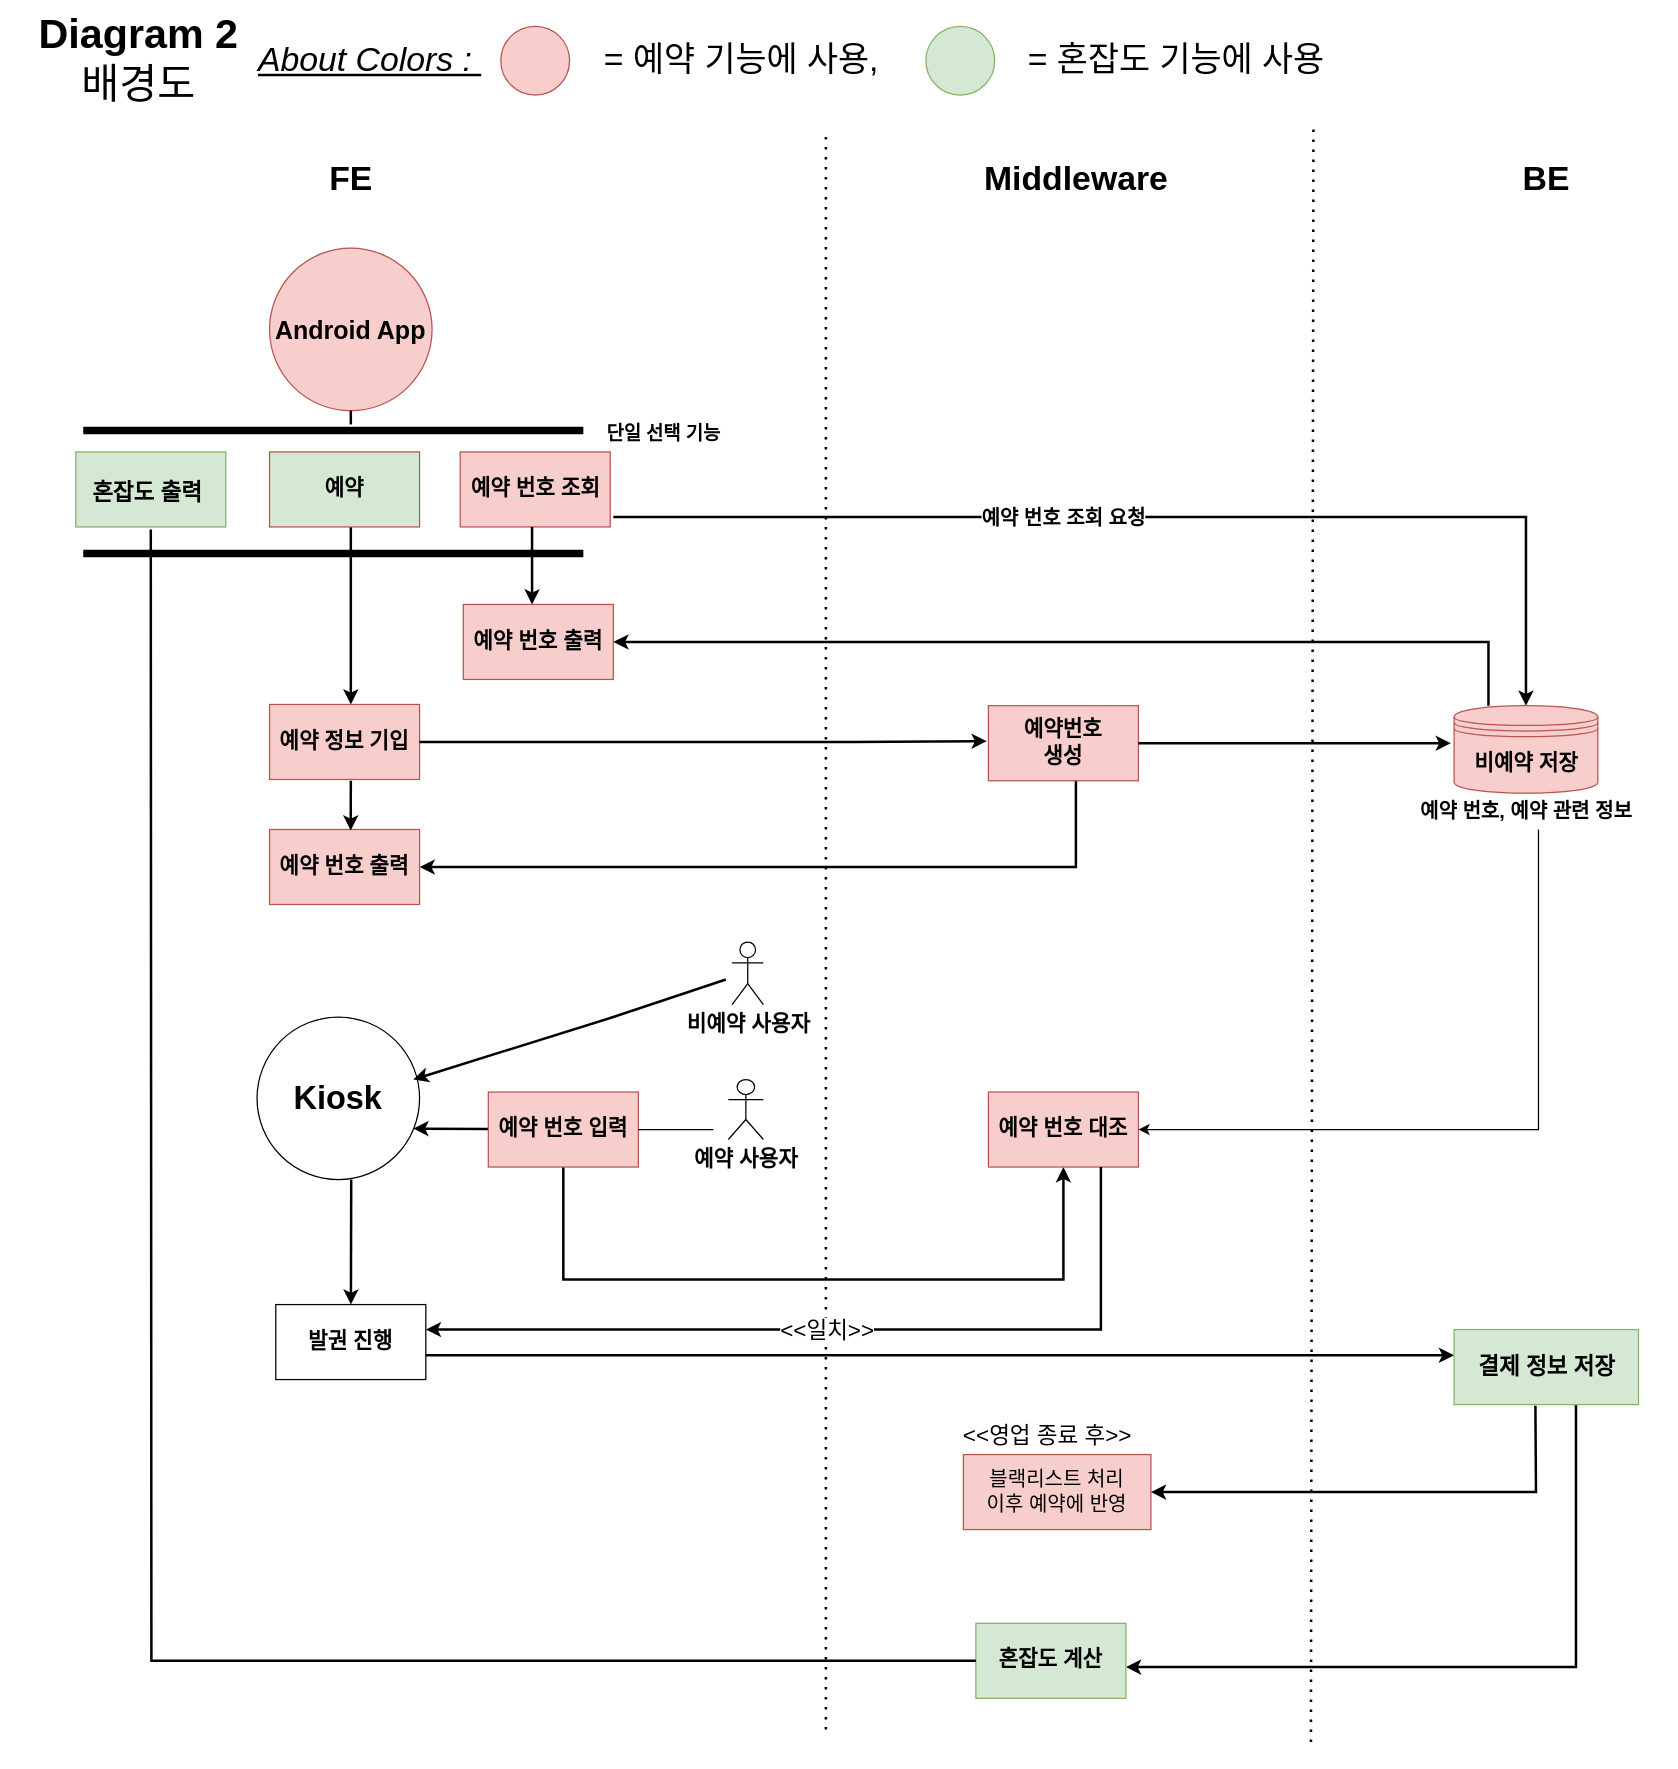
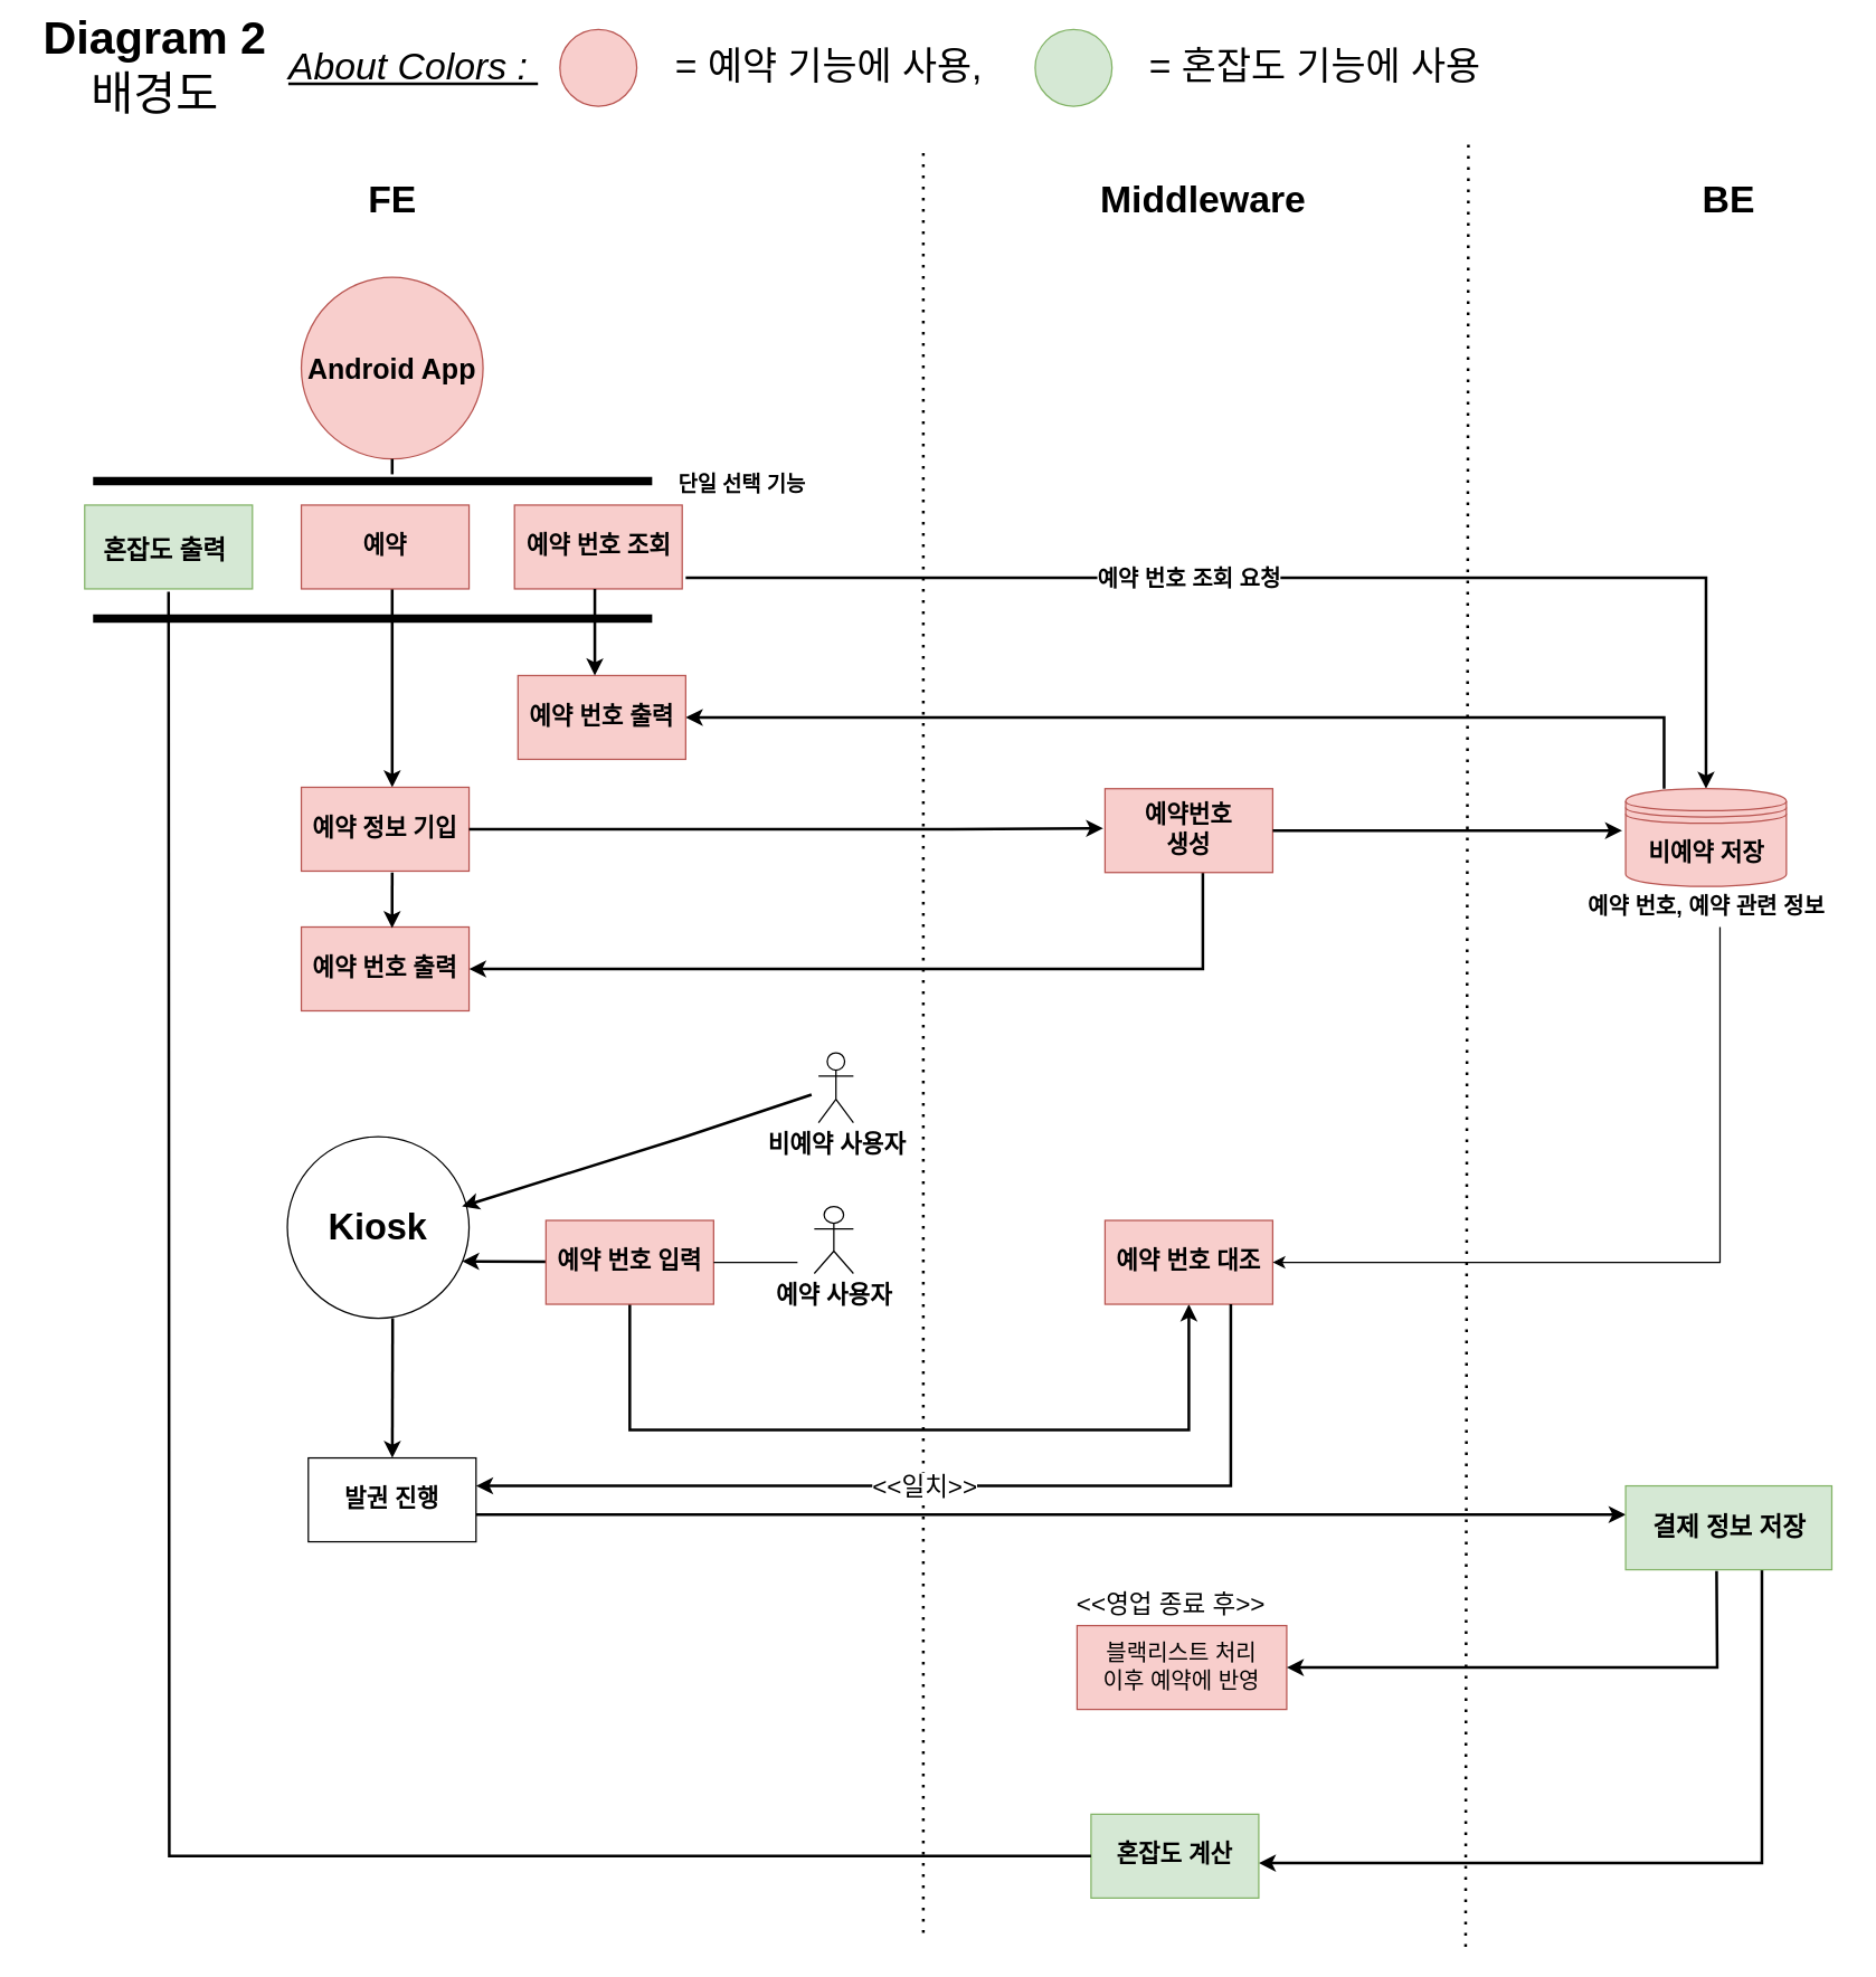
- <mxCell id="6" value="&lt;b&gt;예약&lt;/b&gt;" style="rounded=0;whiteSpace=wrap;html=1;fontSize=17;fillColor=#d5e8d4;strokeColor=#b85450;" parent="1" vertex="1"><mxGeometry x="215" y="361" width="120" height="60" as="geometry" /></mxCell>
+ <mxCell id="6" value="&lt;b&gt;예약&lt;/b&gt;" style="rounded=0;whiteSpace=wrap;html=1;fontSize=17;fillColor=#f8cecc;strokeColor=#b85450;" parent="1" vertex="1"><mxGeometry x="215" y="361" width="120" height="60" as="geometry" /></mxCell>
